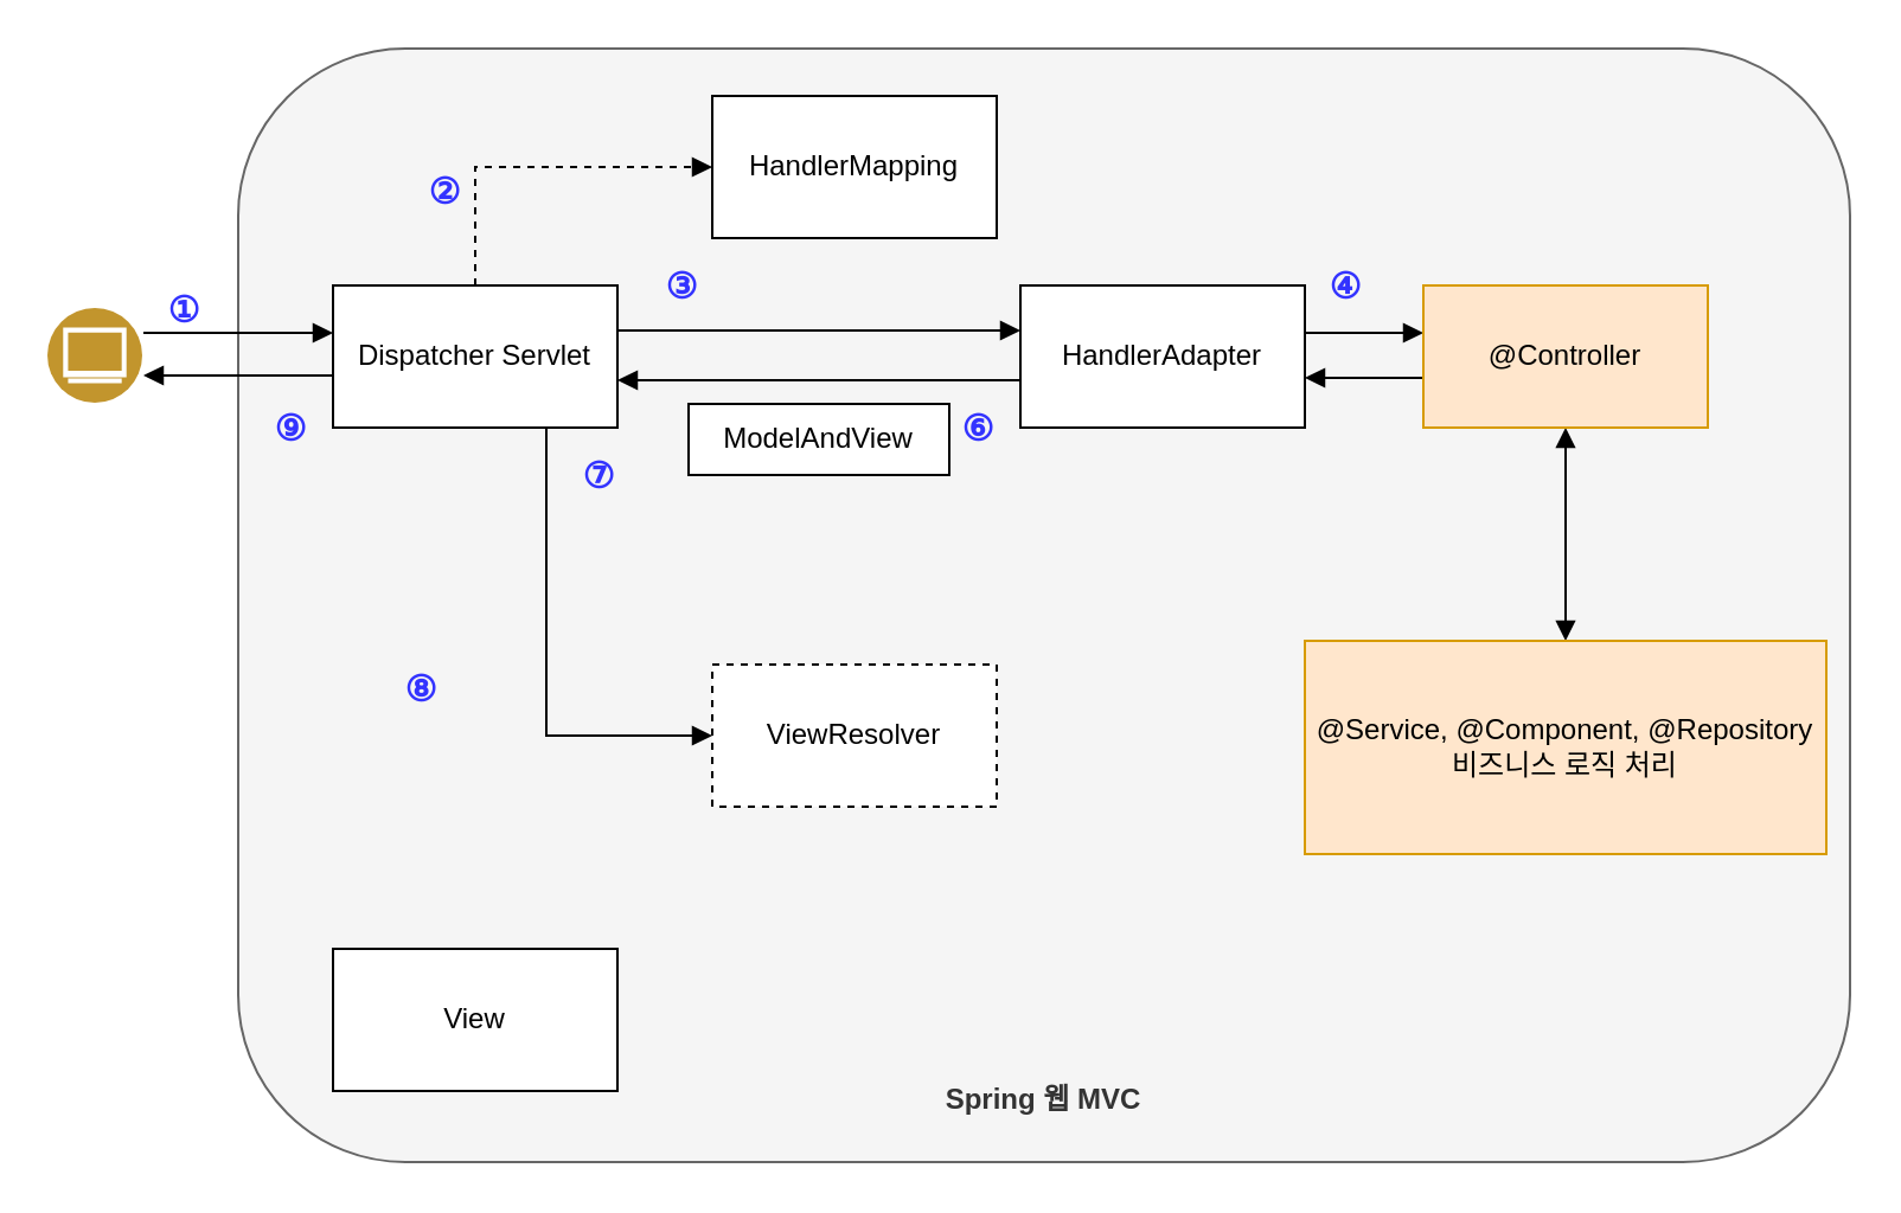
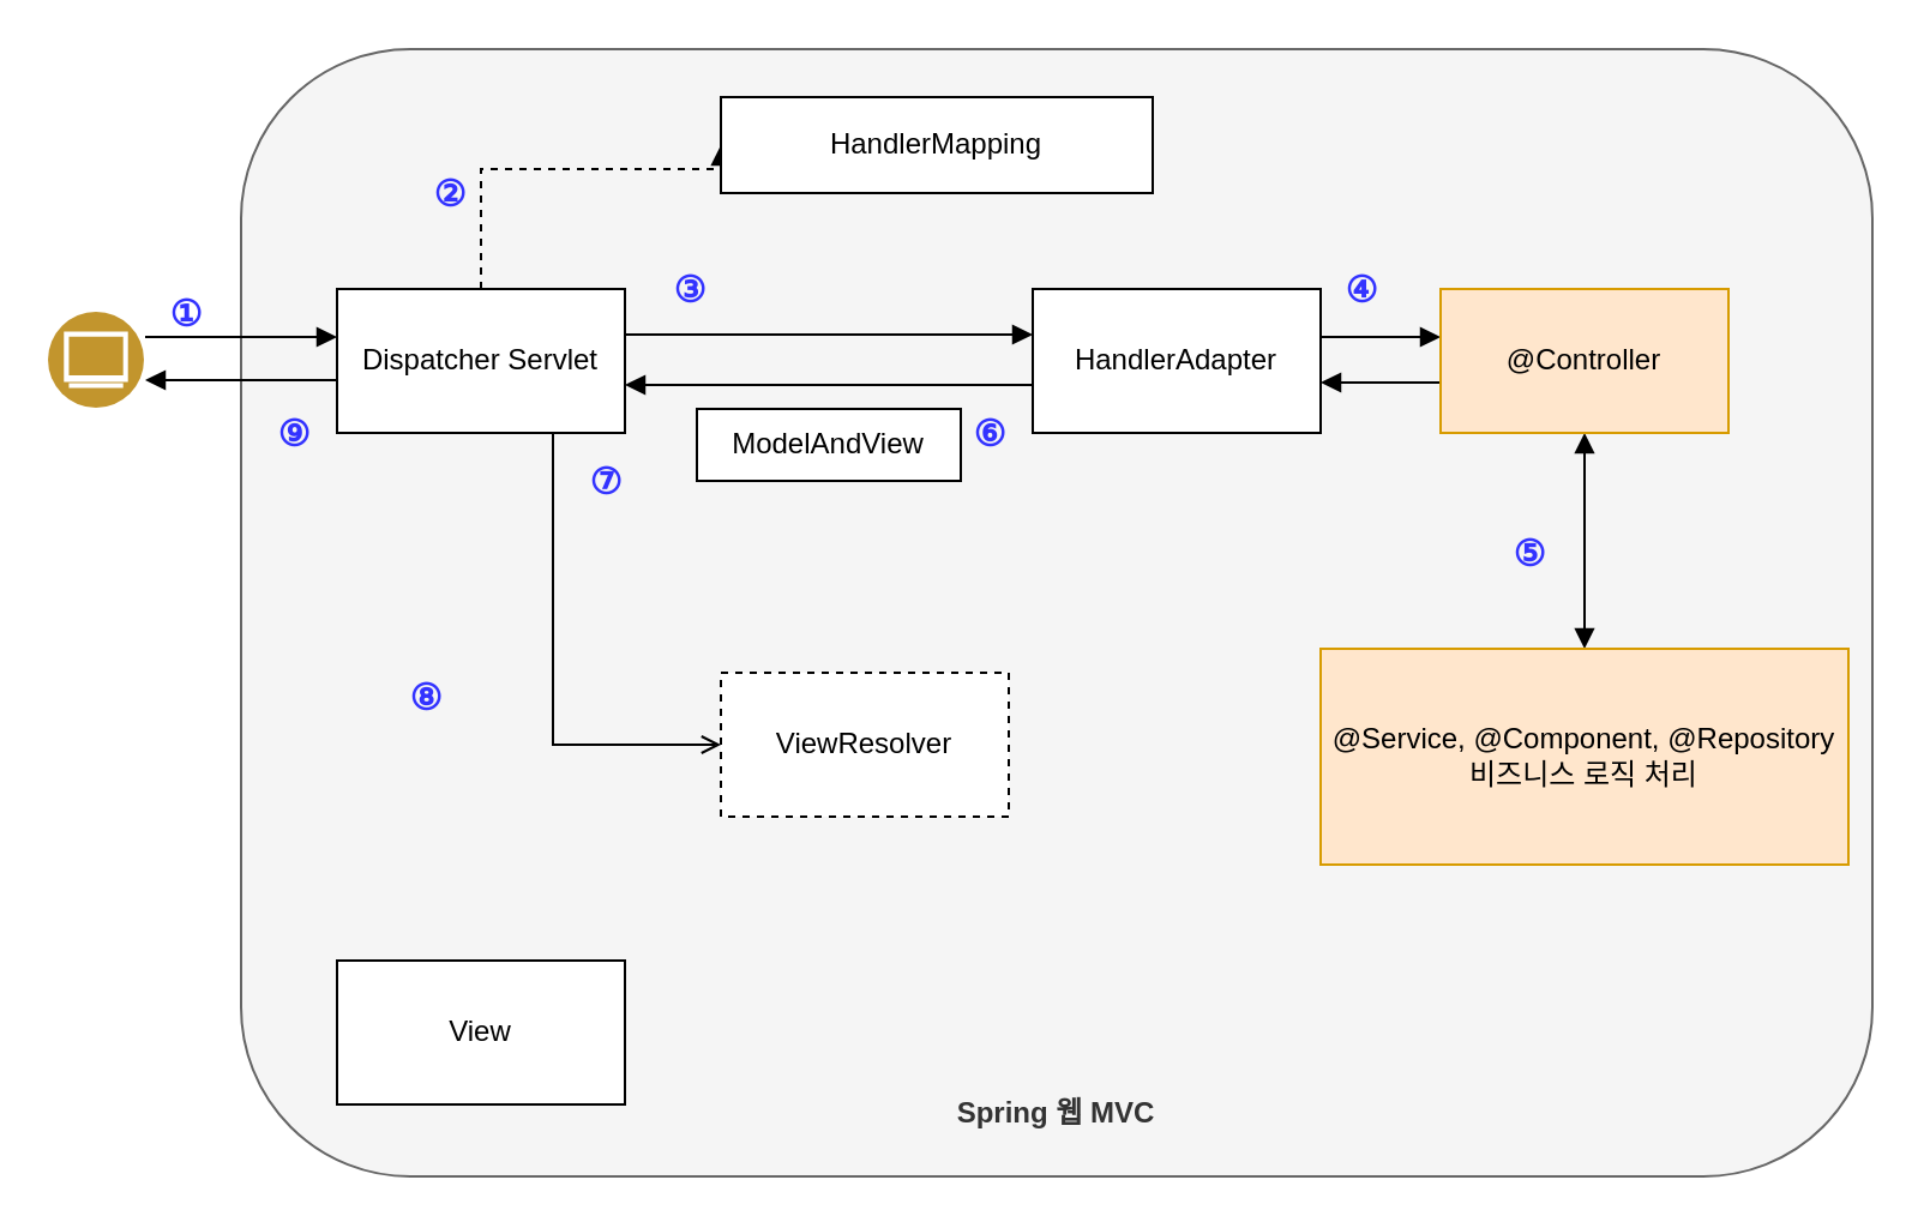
- <mxCell id="10" value="HandlerMapping" style="rounded=0;whiteSpace=wrap;html=1;" vertex="1" parent="1"><mxGeometry x="300" y="40" width="120" height="60" as="geometry" /></mxCell>
+ <mxCell id="10" value="HandlerMapping" style="rounded=0;whiteSpace=wrap;html=1;" vertex="1" parent="1"><mxGeometry x="300" y="40" width="180" height="40" as="geometry" /></mxCell>
+ <mxCell id="26" value="⑤" style="text;html=1;strokeColor=none;fillColor=none;align=center;verticalAlign=middle;whiteSpace=wrap;rounded=0;fontSize=15;fontStyle=1;fontColor=#3333FF;" vertex="1" parent="1"><mxGeometry x="620" y="220" width="35" height="20" as="geometry" /></mxCell>
- <mxCell id="8" style="edgeStyle=orthogonalEdgeStyle;rounded=0;orthogonalLoop=1;jettySize=auto;html=1;entryX=0;entryY=0.5;entryDx=0;entryDy=0;endArrow=block;endFill=1;" edge="1" parent="1" source="9" target="19"><mxGeometry relative="1" as="geometry"><Array as="points"><mxPoint x="230" y="310" /></Array></mxGeometry></mxCell>
+ <mxCell id="8" style="edgeStyle=orthogonalEdgeStyle;rounded=0;orthogonalLoop=1;jettySize=auto;html=1;entryX=0;entryY=0.5;entryDx=0;entryDy=0;endArrow=open;endFill=1;" edge="1" parent="1" source="9" target="19"><mxGeometry relative="1" as="geometry"><Array as="points"><mxPoint x="230" y="310" /></Array></mxGeometry></mxCell>
